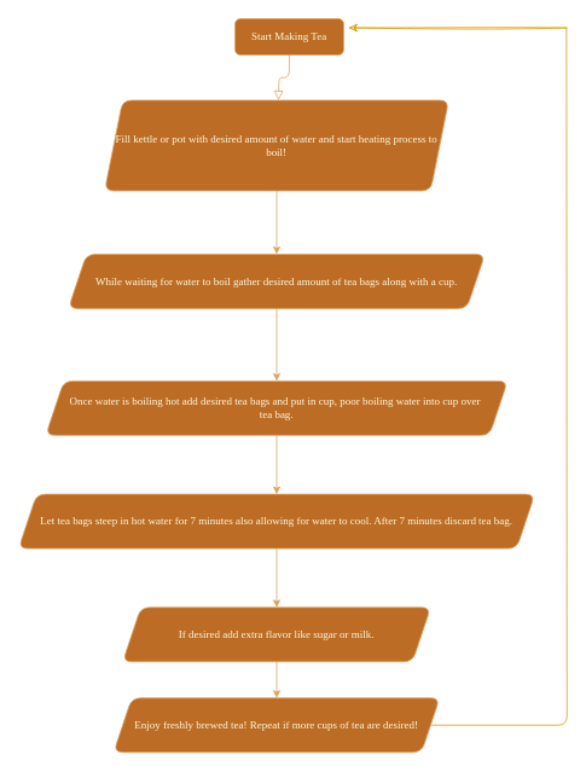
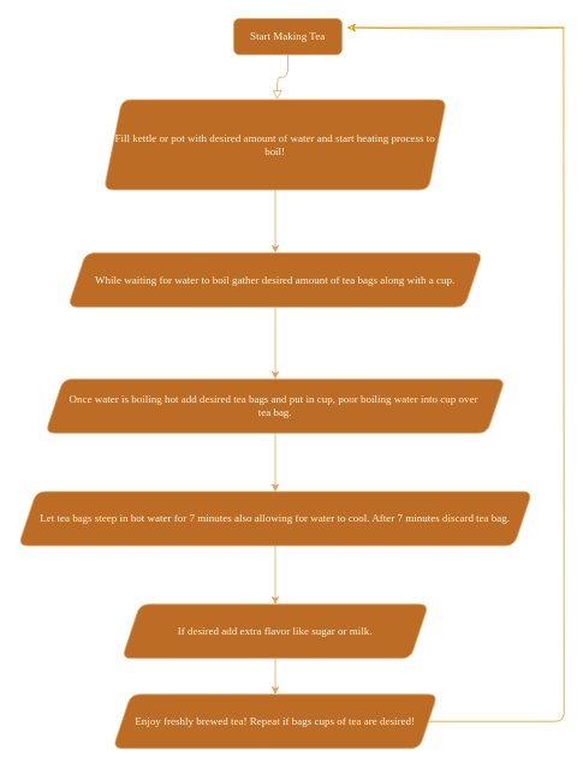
- <mxCell id="15" value="Enjoy freshly brewed tea! Repeat if more cups of tea are desired!" style="shape=parallelogram;perimeter=parallelogramPerimeter;whiteSpace=wrap;html=1;fixedSize=1;fontFamily=Times New Roman;fontSize=12;labelBackgroundColor=none;fillColor=#BC6C25;strokeColor=#DDA15E;fontColor=#FEFAE0;rounded=1;" vertex="1" parent="1"><mxGeometry x="125" y="770" width="360" height="60" as="geometry" /></mxCell>
+ <mxCell id="15" value="Enjoy freshly brewed tea! Repeat if bags cups of tea are desired!" style="shape=parallelogram;perimeter=parallelogramPerimeter;whiteSpace=wrap;html=1;fixedSize=1;fontFamily=Times New Roman;fontSize=12;labelBackgroundColor=none;fillColor=#BC6C25;strokeColor=#DDA15E;fontColor=#FEFAE0;rounded=1;" vertex="1" parent="1"><mxGeometry x="125" y="770" width="360" height="60" as="geometry" /></mxCell>
